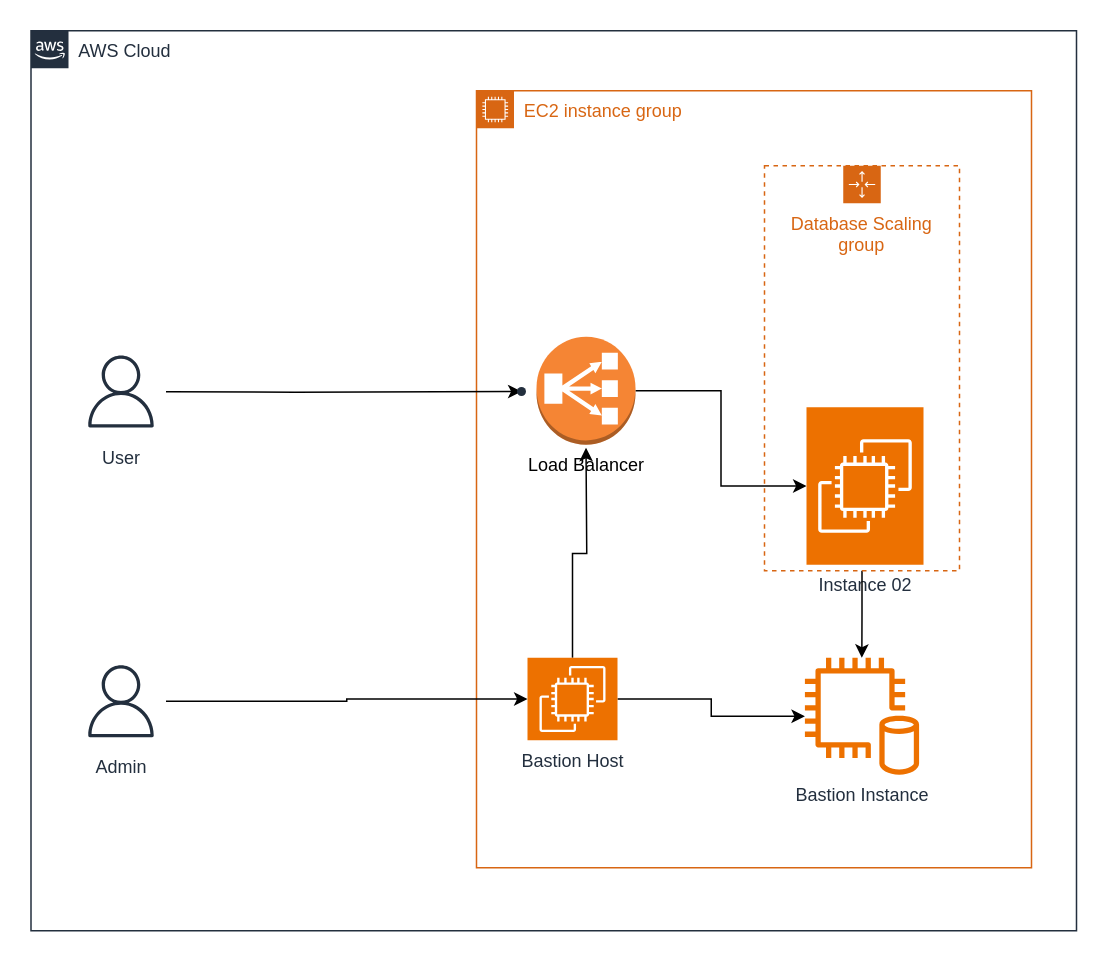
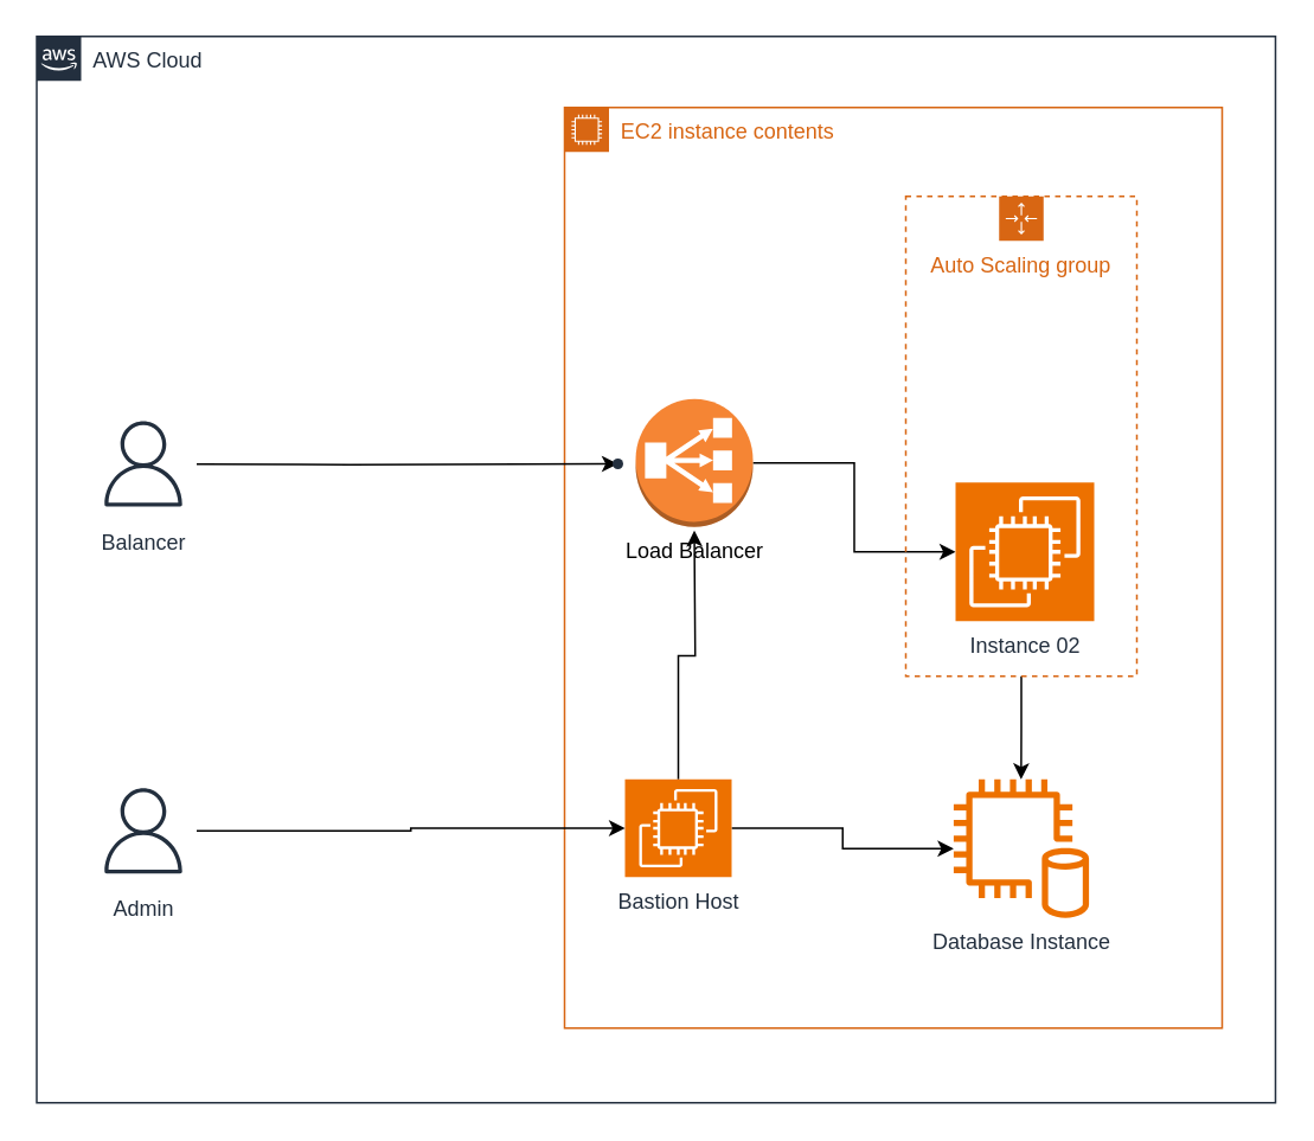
- <mxCell id="7" value="EC2 instance group" style="points=[[0,0],[0.25,0],[0.5,0],[0.75,0],[1,0],[1,0.25],[1,0.5],[1,0.75],[1,1],[0.75,1],[0.5,1],[0.25,1],[0,1],[0,0.75],[0,0.5],[0,0.25]];outlineConnect=0;gradientColor=none;html=1;whiteSpace=wrap;fontSize=12;fontStyle=0;container=1;pointerEvents=0;collapsible=0;recursiveResize=0;shape=mxgraph.aws4.group;grIcon=mxgraph.aws4.group_ec2_instance_contents;strokeColor=#D86613;fillColor=none;verticalAlign=top;align=left;spacingLeft=30;fontColor=#D86613;dashed=0;" parent="2" vertex="1"><mxGeometry x="297" y="40" width="370" height="518" as="geometry" /></mxCell>
+ <mxCell id="7" value="EC2 instance contents" style="points=[[0,0],[0.25,0],[0.5,0],[0.75,0],[1,0],[1,0.25],[1,0.5],[1,0.75],[1,1],[0.75,1],[0.5,1],[0.25,1],[0,1],[0,0.75],[0,0.5],[0,0.25]];outlineConnect=0;gradientColor=none;html=1;whiteSpace=wrap;fontSize=12;fontStyle=0;container=1;pointerEvents=0;collapsible=0;recursiveResize=0;shape=mxgraph.aws4.group;grIcon=mxgraph.aws4.group_ec2_instance_contents;strokeColor=#D86613;fillColor=none;verticalAlign=top;align=left;spacingLeft=30;fontColor=#D86613;dashed=0;" parent="2" vertex="1"><mxGeometry x="297" y="40" width="370" height="518" as="geometry" /></mxCell>
- <mxCell id="6" value="Database Scaling group" style="points=[[0,0],[0.25,0],[0.5,0],[0.75,0],[1,0],[1,0.25],[1,0.5],[1,0.75],[1,1],[0.75,1],[0.5,1],[0.25,1],[0,1],[0,0.75],[0,0.5],[0,0.25]];outlineConnect=0;gradientColor=none;html=1;whiteSpace=wrap;fontSize=12;fontStyle=0;container=1;pointerEvents=0;collapsible=0;recursiveResize=0;shape=mxgraph.aws4.groupCenter;grIcon=mxgraph.aws4.group_auto_scaling_group;grStroke=1;strokeColor=#D86613;fillColor=none;verticalAlign=top;align=center;fontColor=#D86613;dashed=1;spacingTop=25;" parent="2" vertex="1"><mxGeometry x="489" y="90" width="130" height="270" as="geometry" /></mxCell>
+ <mxCell id="6" value="Auto Scaling group" style="points=[[0,0],[0.25,0],[0.5,0],[0.75,0],[1,0],[1,0.25],[1,0.5],[1,0.75],[1,1],[0.75,1],[0.5,1],[0.25,1],[0,1],[0,0.75],[0,0.5],[0,0.25]];outlineConnect=0;gradientColor=none;html=1;whiteSpace=wrap;fontSize=12;fontStyle=0;container=1;pointerEvents=0;collapsible=0;recursiveResize=0;shape=mxgraph.aws4.groupCenter;grIcon=mxgraph.aws4.group_auto_scaling_group;grStroke=1;strokeColor=#D86613;fillColor=none;verticalAlign=top;align=center;fontColor=#D86613;dashed=1;spacingTop=25;" parent="2" vertex="1"><mxGeometry x="489" y="90" width="130" height="270" as="geometry" /></mxCell>
- <mxCell id="15" value="User" style="sketch=0;outlineConnect=0;fontColor=#232F3E;gradientColor=none;strokeColor=#232F3E;fillColor=#ffffff;dashed=0;verticalLabelPosition=bottom;verticalAlign=top;align=center;html=1;fontSize=12;fontStyle=0;aspect=fixed;shape=mxgraph.aws4.resourceIcon;resIcon=mxgraph.aws4.user;" parent="2" vertex="1"><mxGeometry x="30" y="210.5" width="60" height="60" as="geometry" /></mxCell>
+ <mxCell id="15" value="Balancer" style="sketch=0;outlineConnect=0;fontColor=#232F3E;gradientColor=none;strokeColor=#232F3E;fillColor=#ffffff;dashed=0;verticalLabelPosition=bottom;verticalAlign=top;align=center;html=1;fontSize=12;fontStyle=0;aspect=fixed;shape=mxgraph.aws4.resourceIcon;resIcon=mxgraph.aws4.user;" parent="2" vertex="1"><mxGeometry x="30" y="210.5" width="60" height="60" as="geometry" /></mxCell>
- <mxCell id="4" value="Instance 02" style="sketch=0;points=[[0,0,0],[0.25,0,0],[0.5,0,0],[0.75,0,0],[1,0,0],[0,1,0],[0.25,1,0],[0.5,1,0],[0.75,1,0],[1,1,0],[0,0.25,0],[0,0.5,0],[0,0.75,0],[1,0.25,0],[1,0.5,0],[1,0.75,0]];outlineConnect=0;fontColor=#232F3E;fillColor=#ED7100;strokeColor=#ffffff;dashed=0;verticalLabelPosition=bottom;verticalAlign=top;align=center;html=1;fontSize=12;fontStyle=0;aspect=fixed;shape=mxgraph.aws4.resourceIcon;resIcon=mxgraph.aws4.ec2;" parent="2" vertex="1"><mxGeometry x="517" y="251" width="78" height="105" as="geometry" /></mxCell>
+ <mxCell id="4" value="Instance 02" style="sketch=0;points=[[0,0,0],[0.25,0,0],[0.5,0,0],[0.75,0,0],[1,0,0],[0,1,0],[0.25,1,0],[0.5,1,0],[0.75,1,0],[1,1,0],[0,0.25,0],[0,0.5,0],[0,0.75,0],[1,0.25,0],[1,0.5,0],[1,0.75,0]];outlineConnect=0;fontColor=#232F3E;fillColor=#ED7100;strokeColor=#ffffff;dashed=0;verticalLabelPosition=bottom;verticalAlign=top;align=center;html=1;fontSize=12;fontStyle=0;aspect=fixed;shape=mxgraph.aws4.resourceIcon;resIcon=mxgraph.aws4.ec2;" parent="2" vertex="1"><mxGeometry x="517" y="251" width="78" height="78" as="geometry" /></mxCell>
- <mxCell id="9" value="Bastion Instance" style="sketch=0;outlineConnect=0;fontColor=#232F3E;gradientColor=none;fillColor=#ED7100;strokeColor=none;dashed=0;verticalLabelPosition=bottom;verticalAlign=top;align=center;html=1;fontSize=12;fontStyle=0;aspect=fixed;pointerEvents=1;shape=mxgraph.aws4.db_on_instance2;" parent="7" vertex="1"><mxGeometry x="218" y="378" width="78" height="78" as="geometry" /></mxCell>
+ <mxCell id="9" value="Database Instance" style="sketch=0;outlineConnect=0;fontColor=#232F3E;gradientColor=none;fillColor=#ED7100;strokeColor=none;dashed=0;verticalLabelPosition=bottom;verticalAlign=top;align=center;html=1;fontSize=12;fontStyle=0;aspect=fixed;pointerEvents=1;shape=mxgraph.aws4.db_on_instance2;" parent="7" vertex="1"><mxGeometry x="218" y="378" width="78" height="78" as="geometry" /></mxCell>
